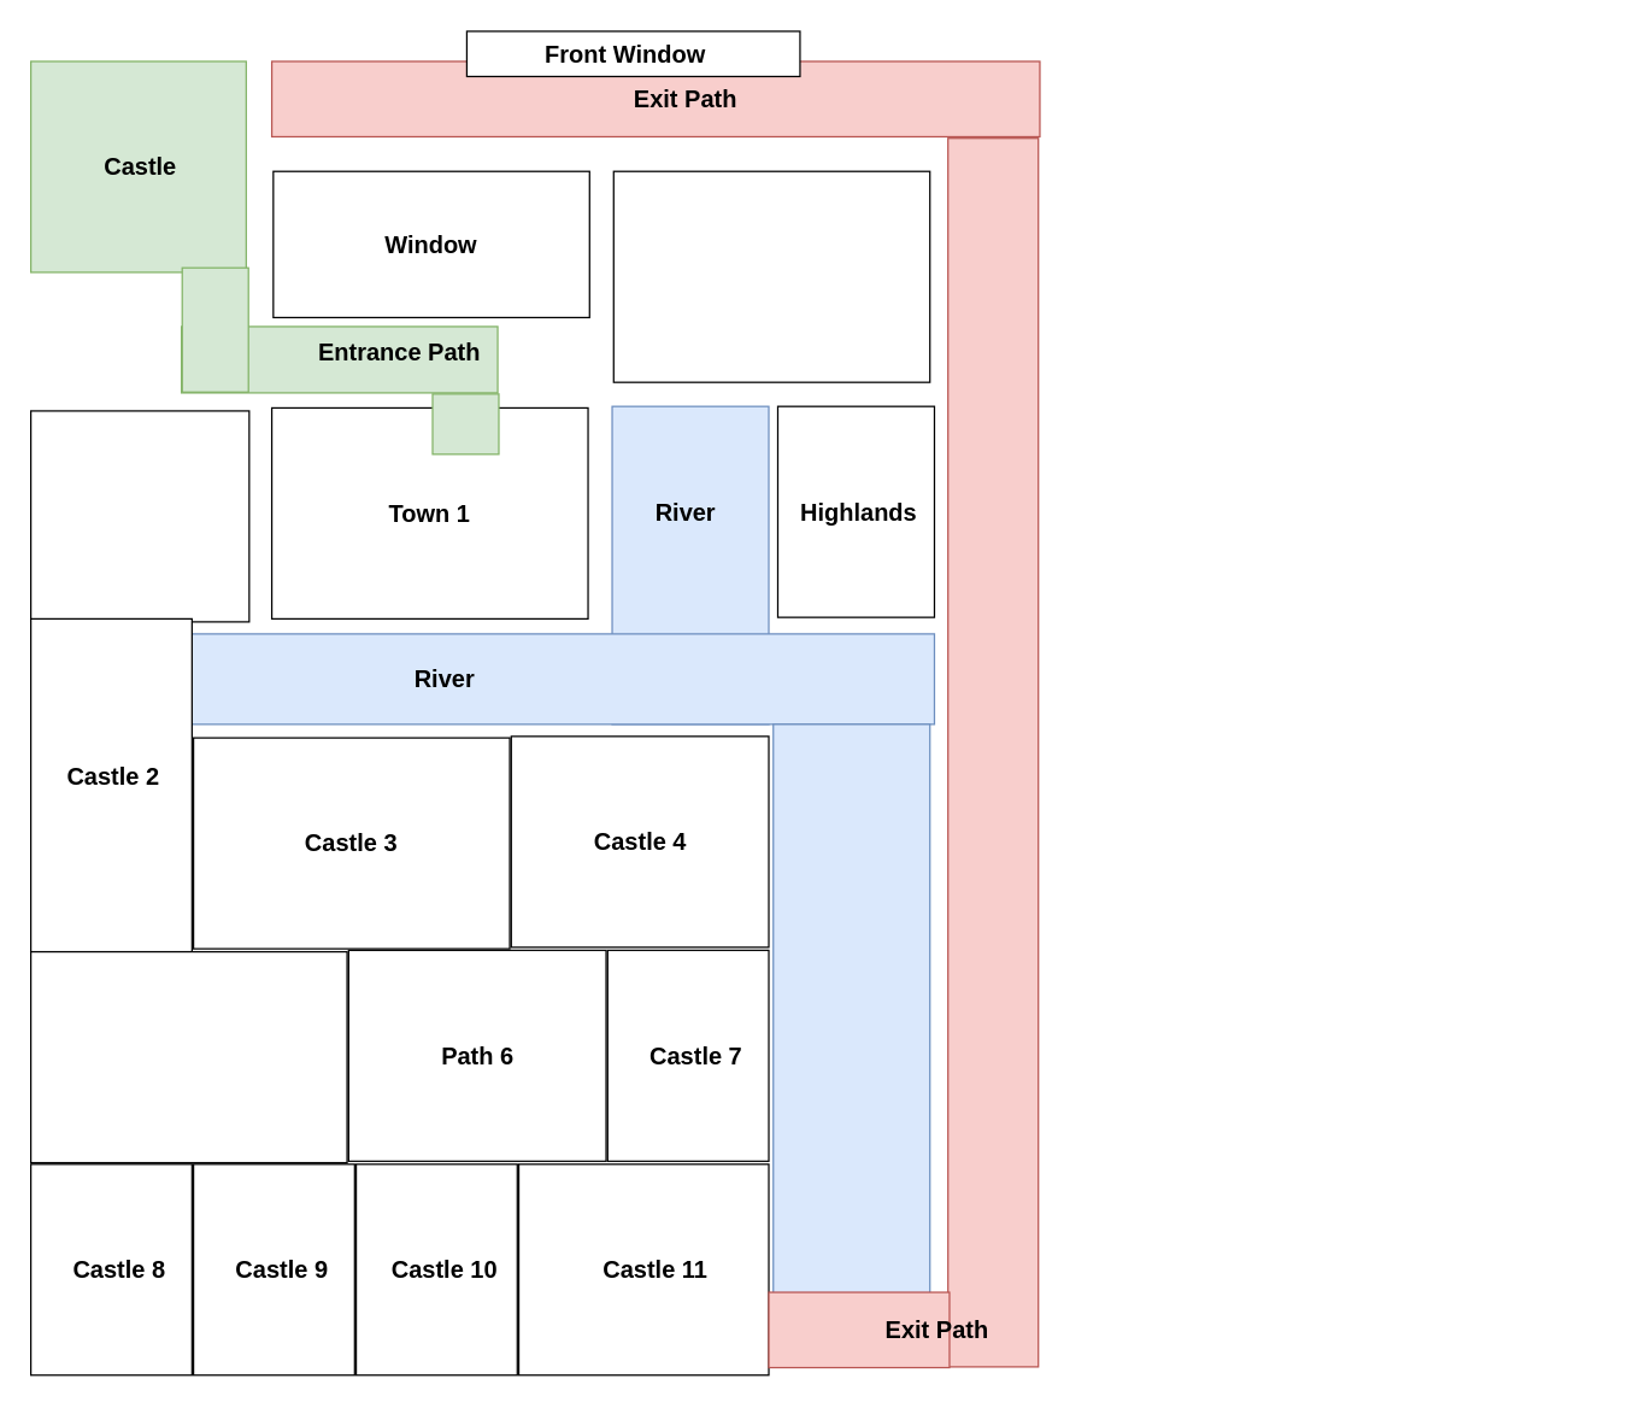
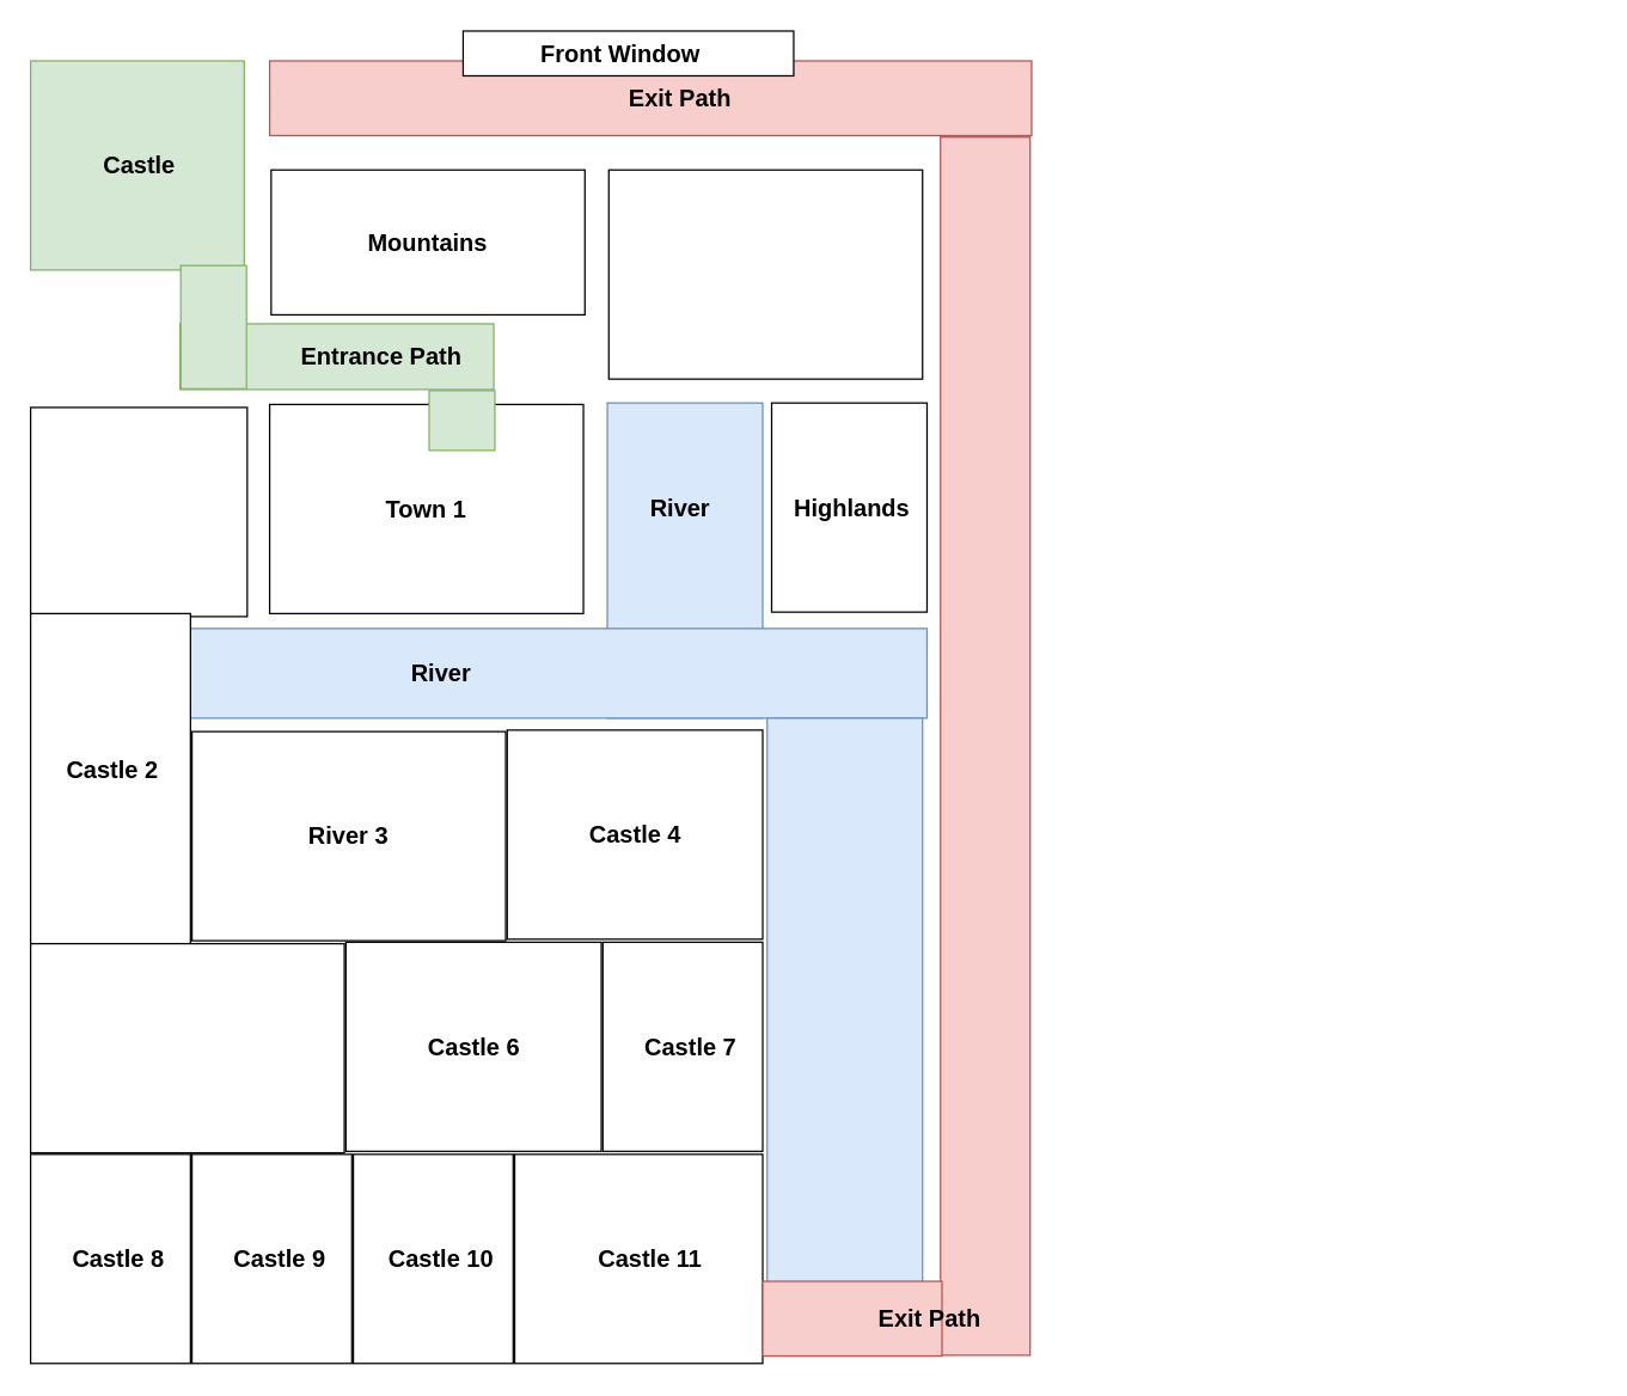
- <mxCell id="6" value="Window" style="text;html=1;strokeColor=none;fillColor=none;align=center;verticalAlign=middle;whiteSpace=wrap;rounded=0;fontStyle=1;fontSize=16;" vertex="1" parent="1"><mxGeometry x="231" y="146.5" width="110" height="30" as="geometry" /></mxCell>
+ <mxCell id="6" value="Mountains" style="text;html=1;strokeColor=none;fillColor=none;align=center;verticalAlign=middle;whiteSpace=wrap;rounded=0;fontStyle=1;fontSize=16;" vertex="1" parent="1"><mxGeometry x="231" y="146.5" width="110" height="30" as="geometry" /></mxCell>
- <mxCell id="18" value="Entrance Path" style="text;html=1;strokeColor=none;fillColor=none;align=center;verticalAlign=middle;whiteSpace=wrap;rounded=0;fontStyle=1;fontSize=16;" vertex="1" parent="1"><mxGeometry x="209.5" y="218" width="110" height="30" as="geometry" /></mxCell>
+ <mxCell id="18" value="Entrance Path" style="text;html=1;strokeColor=none;fillColor=none;align=center;verticalAlign=middle;whiteSpace=wrap;rounded=0;fontStyle=1;fontSize=16;" vertex="1" parent="1"><mxGeometry x="199.5" y="223" width="110" height="30" as="geometry" /></mxCell>
- <mxCell id="26" value="Castle 3" style="text;html=1;strokeColor=none;fillColor=none;align=center;verticalAlign=middle;whiteSpace=wrap;rounded=0;fontStyle=1;fontSize=16;" vertex="1" parent="1"><mxGeometry x="178" y="544" width="110" height="30" as="geometry" /></mxCell>
+ <mxCell id="26" value="River 3" style="text;html=1;strokeColor=none;fillColor=none;align=center;verticalAlign=middle;whiteSpace=wrap;rounded=0;fontStyle=1;fontSize=16;" vertex="1" parent="1"><mxGeometry x="178" y="544" width="110" height="30" as="geometry" /></mxCell>
- <mxCell id="33" value="Path 6" style="text;html=1;strokeColor=none;fillColor=none;align=center;verticalAlign=middle;whiteSpace=wrap;rounded=0;fontStyle=1;fontSize=16;" vertex="1" parent="1"><mxGeometry x="261.5" y="685" width="110" height="30" as="geometry" /></mxCell>
+ <mxCell id="33" value="Castle 6" style="text;html=1;strokeColor=none;fillColor=none;align=center;verticalAlign=middle;whiteSpace=wrap;rounded=0;fontStyle=1;fontSize=16;" vertex="1" parent="1"><mxGeometry x="261.5" y="685" width="110" height="30" as="geometry" /></mxCell>
